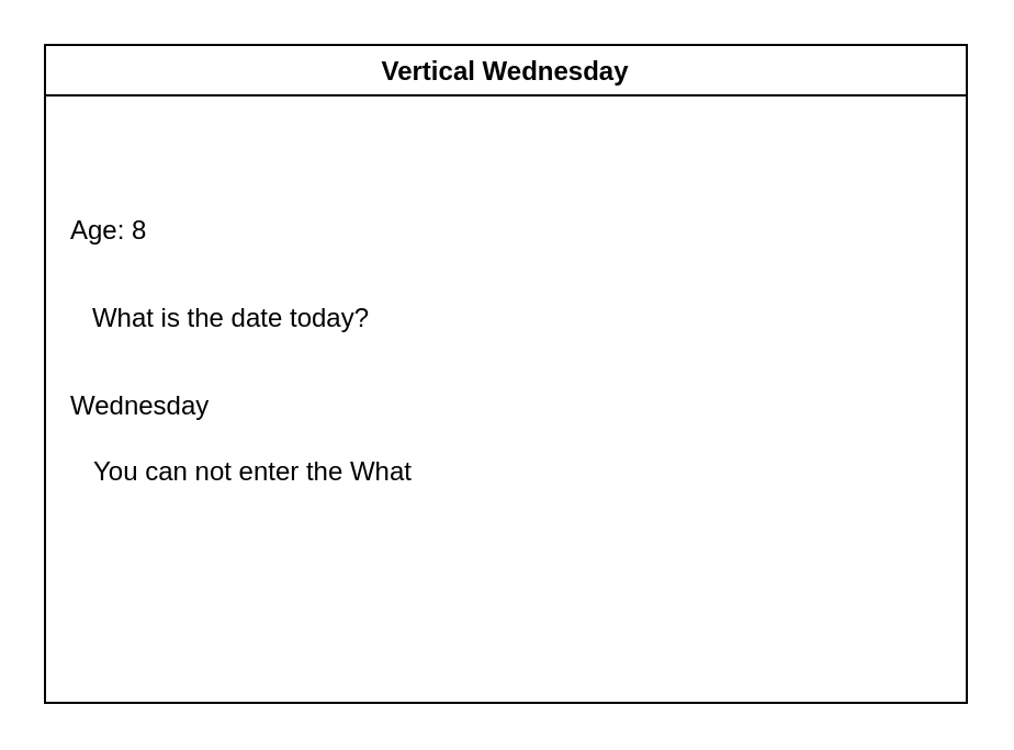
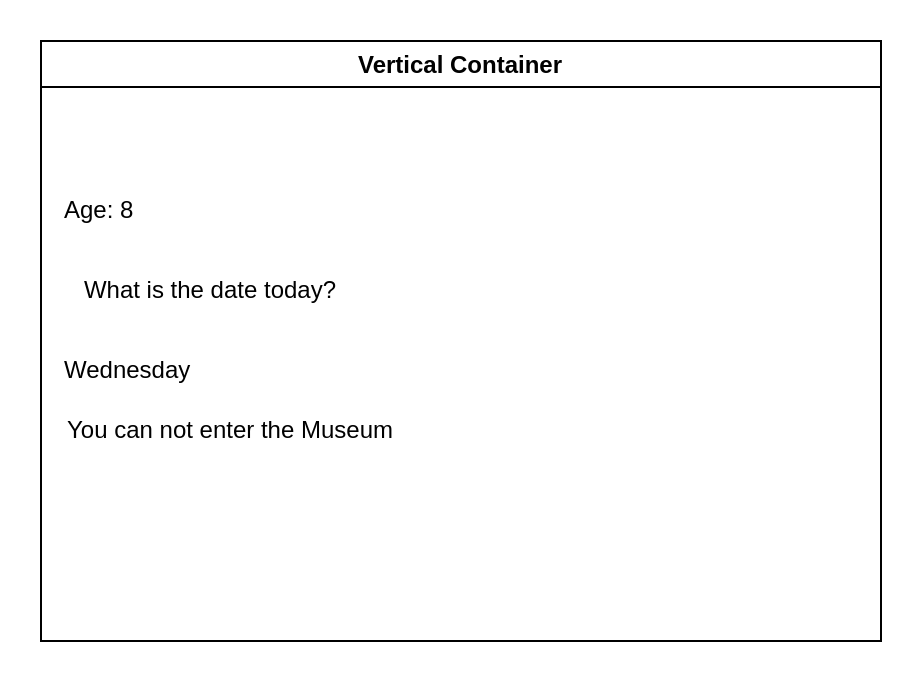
- <mxCell id="2" value="Vertical Wednesday" style="swimlane;" parent="1" vertex="1"><mxGeometry x="20" y="20" width="420" height="300" as="geometry" /></mxCell>
+ <mxCell id="2" value="Vertical Container" style="swimlane;" parent="1" vertex="1"><mxGeometry x="20" y="20" width="420" height="300" as="geometry" /></mxCell>
- <mxCell id="4" value="You can not enter the What" style="text;html=1;strokeColor=none;fillColor=none;align=center;verticalAlign=middle;whiteSpace=wrap;rounded=0;" parent="2" vertex="1"><mxGeometry y="180" width="190" height="30" as="geometry" /></mxCell>
+ <mxCell id="4" value="You can not enter the Museum" style="text;html=1;strokeColor=none;fillColor=none;align=center;verticalAlign=middle;whiteSpace=wrap;rounded=0;" parent="2" vertex="1"><mxGeometry y="180" width="190" height="30" as="geometry" /></mxCell>
